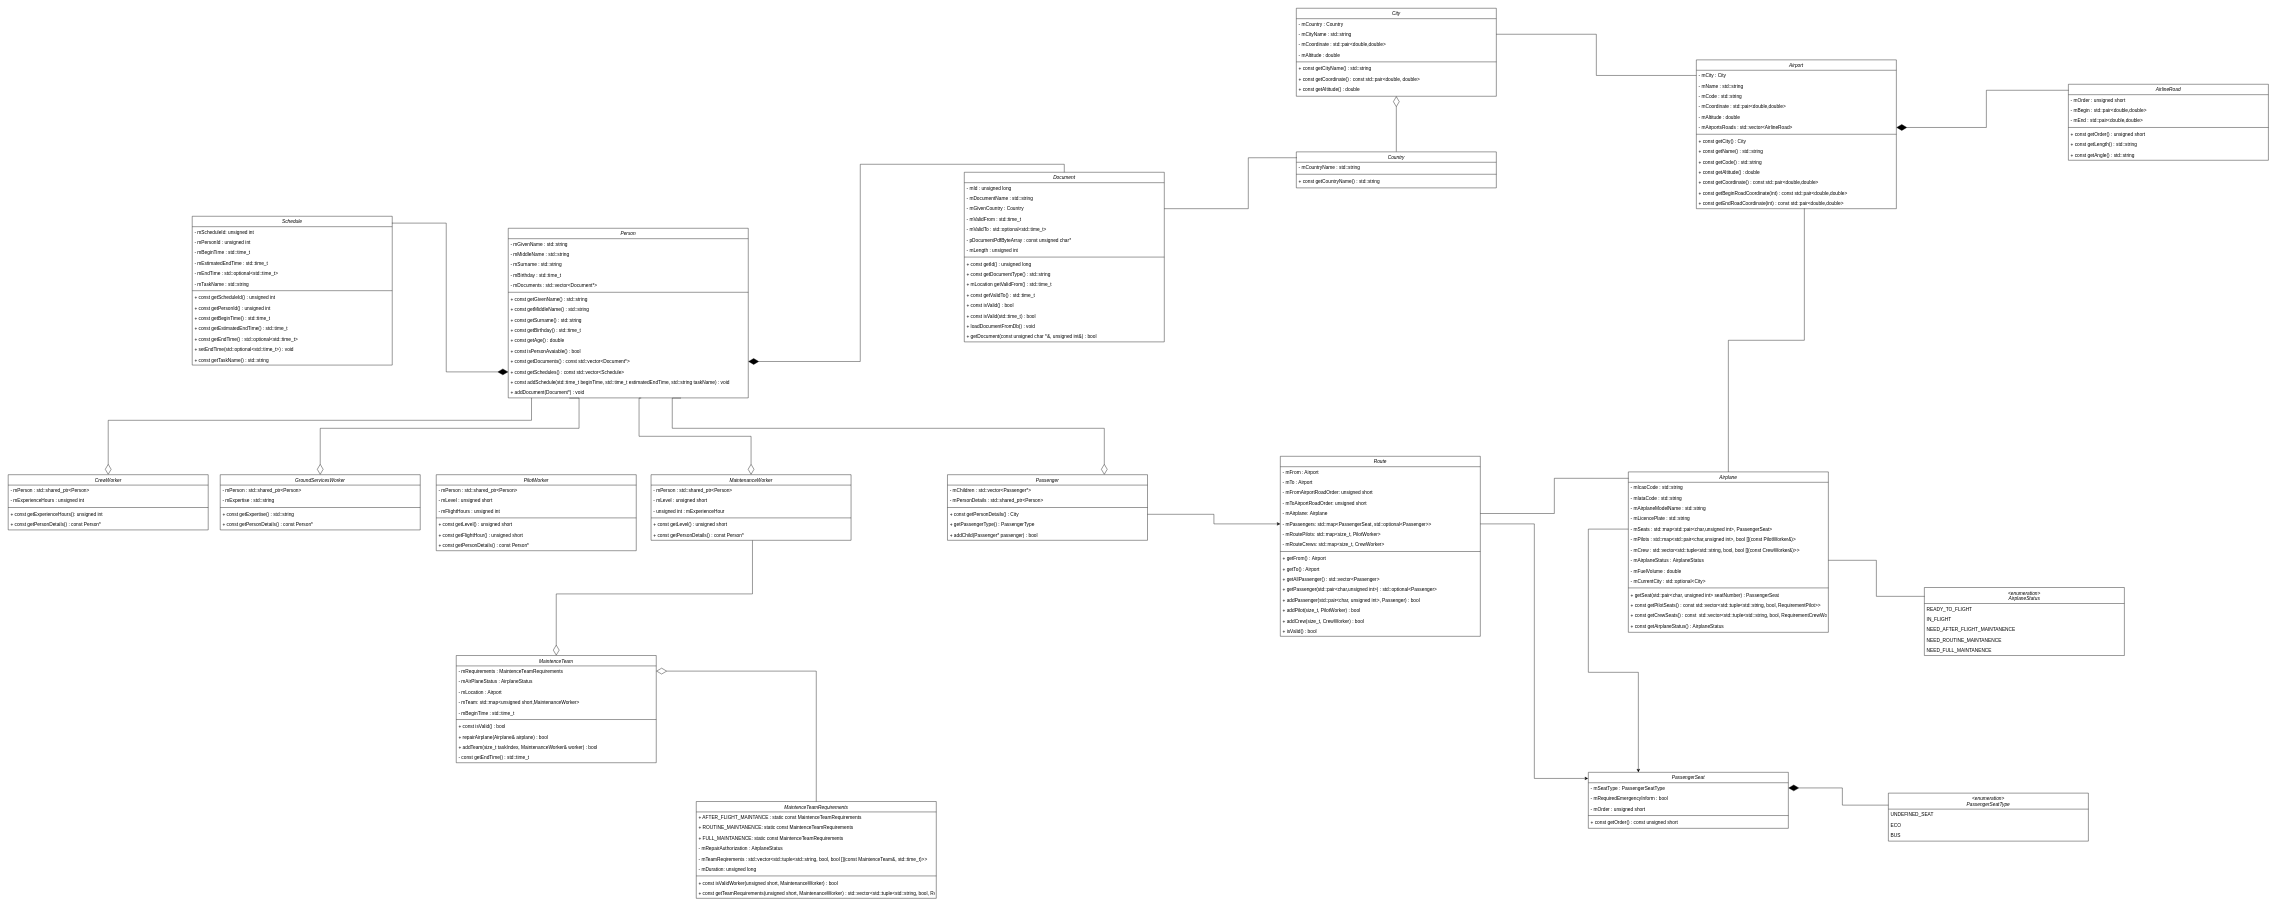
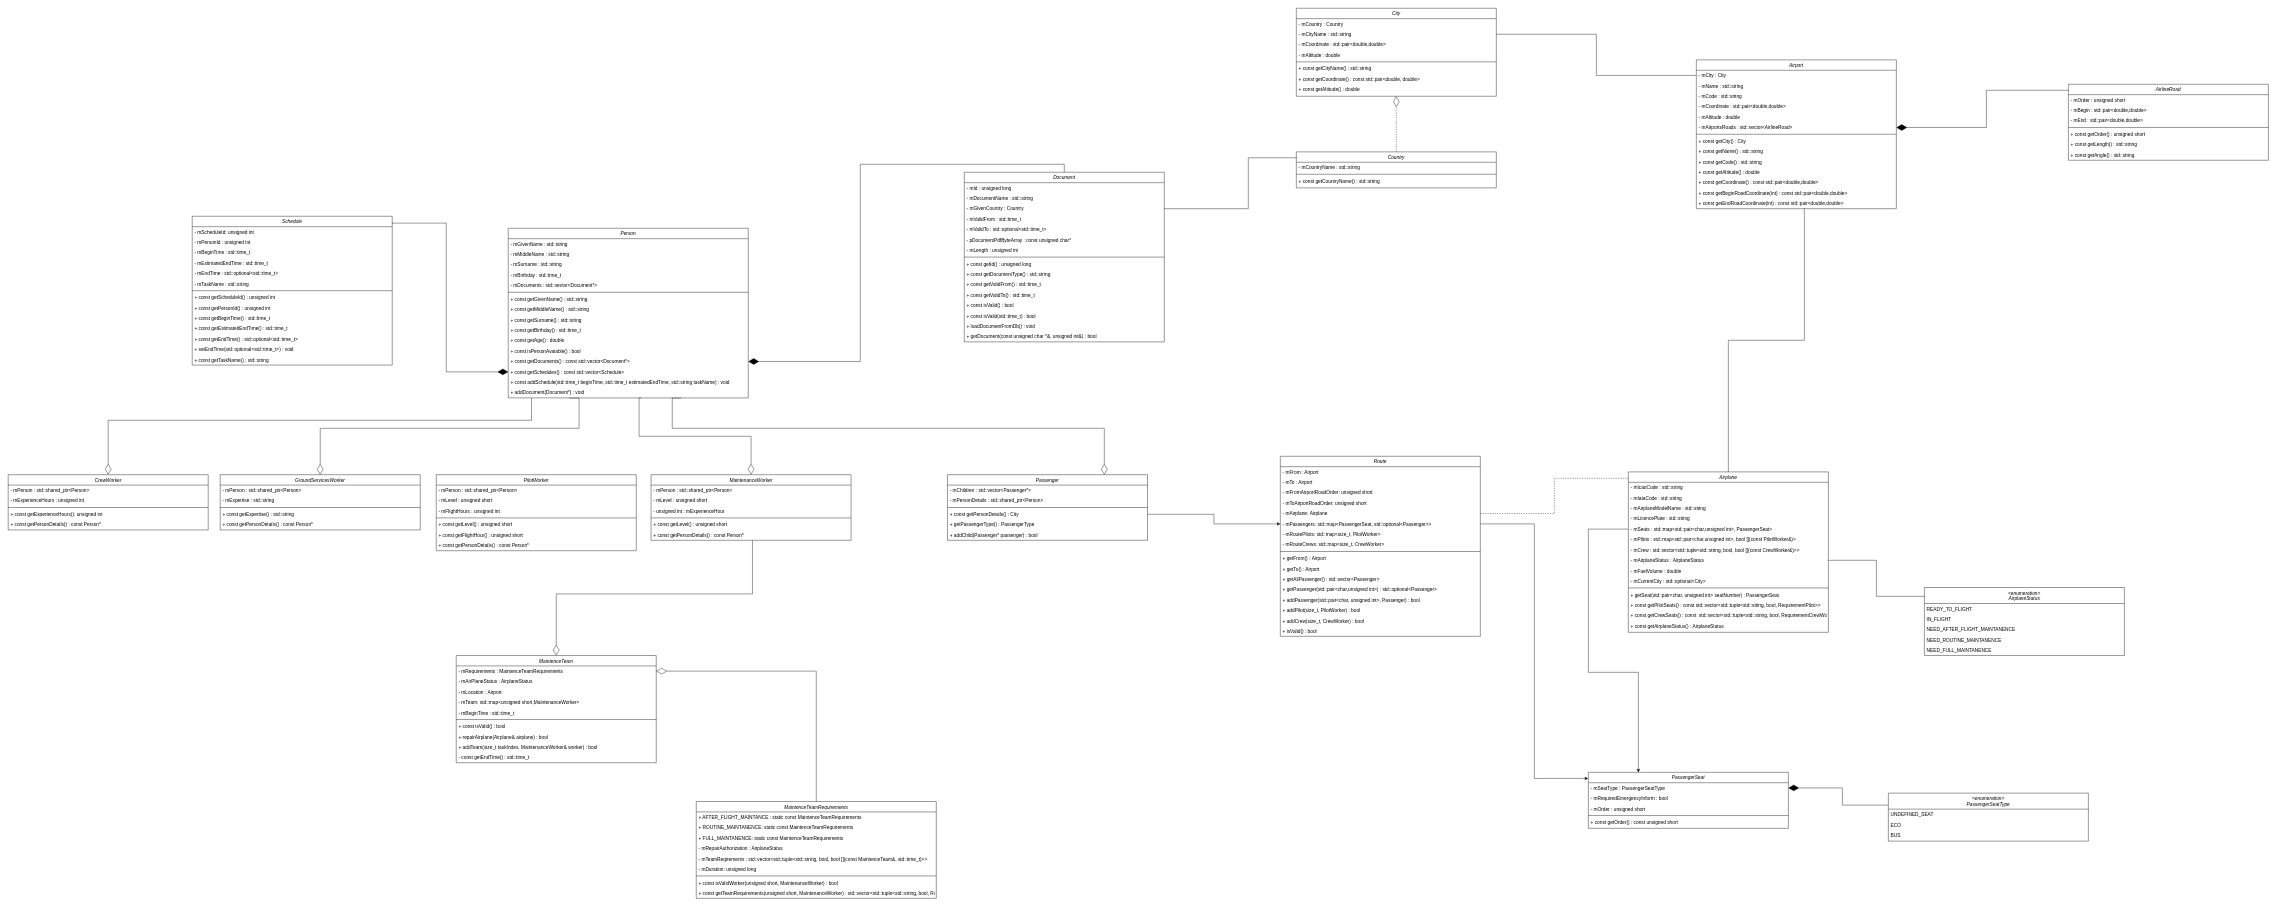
- <mxCell id="175" style="edgeStyle=orthogonalEdgeStyle;rounded=0;orthogonalLoop=1;jettySize=auto;html=1;entryX=0.5;entryY=1;entryDx=0;entryDy=0;endArrow=diamondThin;endFill=0;endSize=24;" parent="1" source="176" target="166" edge="1"><mxGeometry relative="1" as="geometry" /></mxCell>
+ <mxCell id="175" style="edgeStyle=orthogonalEdgeStyle;rounded=0;orthogonalLoop=1;jettySize=auto;html=1;entryX=0.5;entryY=1;entryDx=0;entryDy=0;endArrow=diamondThin;endFill=0;endSize=24;dashed=1;" parent="1" source="176" target="166" edge="1"><mxGeometry relative="1" as="geometry" /></mxCell>
- <mxCell id="160" value="+ mLocation getValidFrom() : std::time_t" style="text;align=left;verticalAlign=top;spacingLeft=4;spacingRight=4;overflow=hidden;rotatable=0;points=[[0,0.5],[1,0.5]];portConstraint=eastwest;" parent="149" vertex="1"><mxGeometry y="268" width="500" height="26" as="geometry" /></mxCell>
+ <mxCell id="160" value="+ const getValidFrom() : std::time_t" style="text;align=left;verticalAlign=top;spacingLeft=4;spacingRight=4;overflow=hidden;rotatable=0;points=[[0,0.5],[1,0.5]];portConstraint=eastwest;" parent="149" vertex="1"><mxGeometry y="268" width="500" height="26" as="geometry" /></mxCell>
- <mxCell id="185" style="edgeStyle=orthogonalEdgeStyle;rounded=0;orthogonalLoop=1;jettySize=auto;html=1;entryX=0.001;entryY=0.04;entryDx=0;entryDy=0;entryPerimeter=0;endArrow=none;endFill=0;" parent="1" source="81" target="32" edge="1"><mxGeometry relative="1" as="geometry" /></mxCell>
+ <mxCell id="185" style="edgeStyle=orthogonalEdgeStyle;rounded=0;orthogonalLoop=1;jettySize=auto;html=1;entryX=0.001;entryY=0.04;entryDx=0;entryDy=0;entryPerimeter=0;endArrow=none;endFill=0;dashed=1;" parent="1" source="81" target="32" edge="1"><mxGeometry relative="1" as="geometry" /></mxCell>
